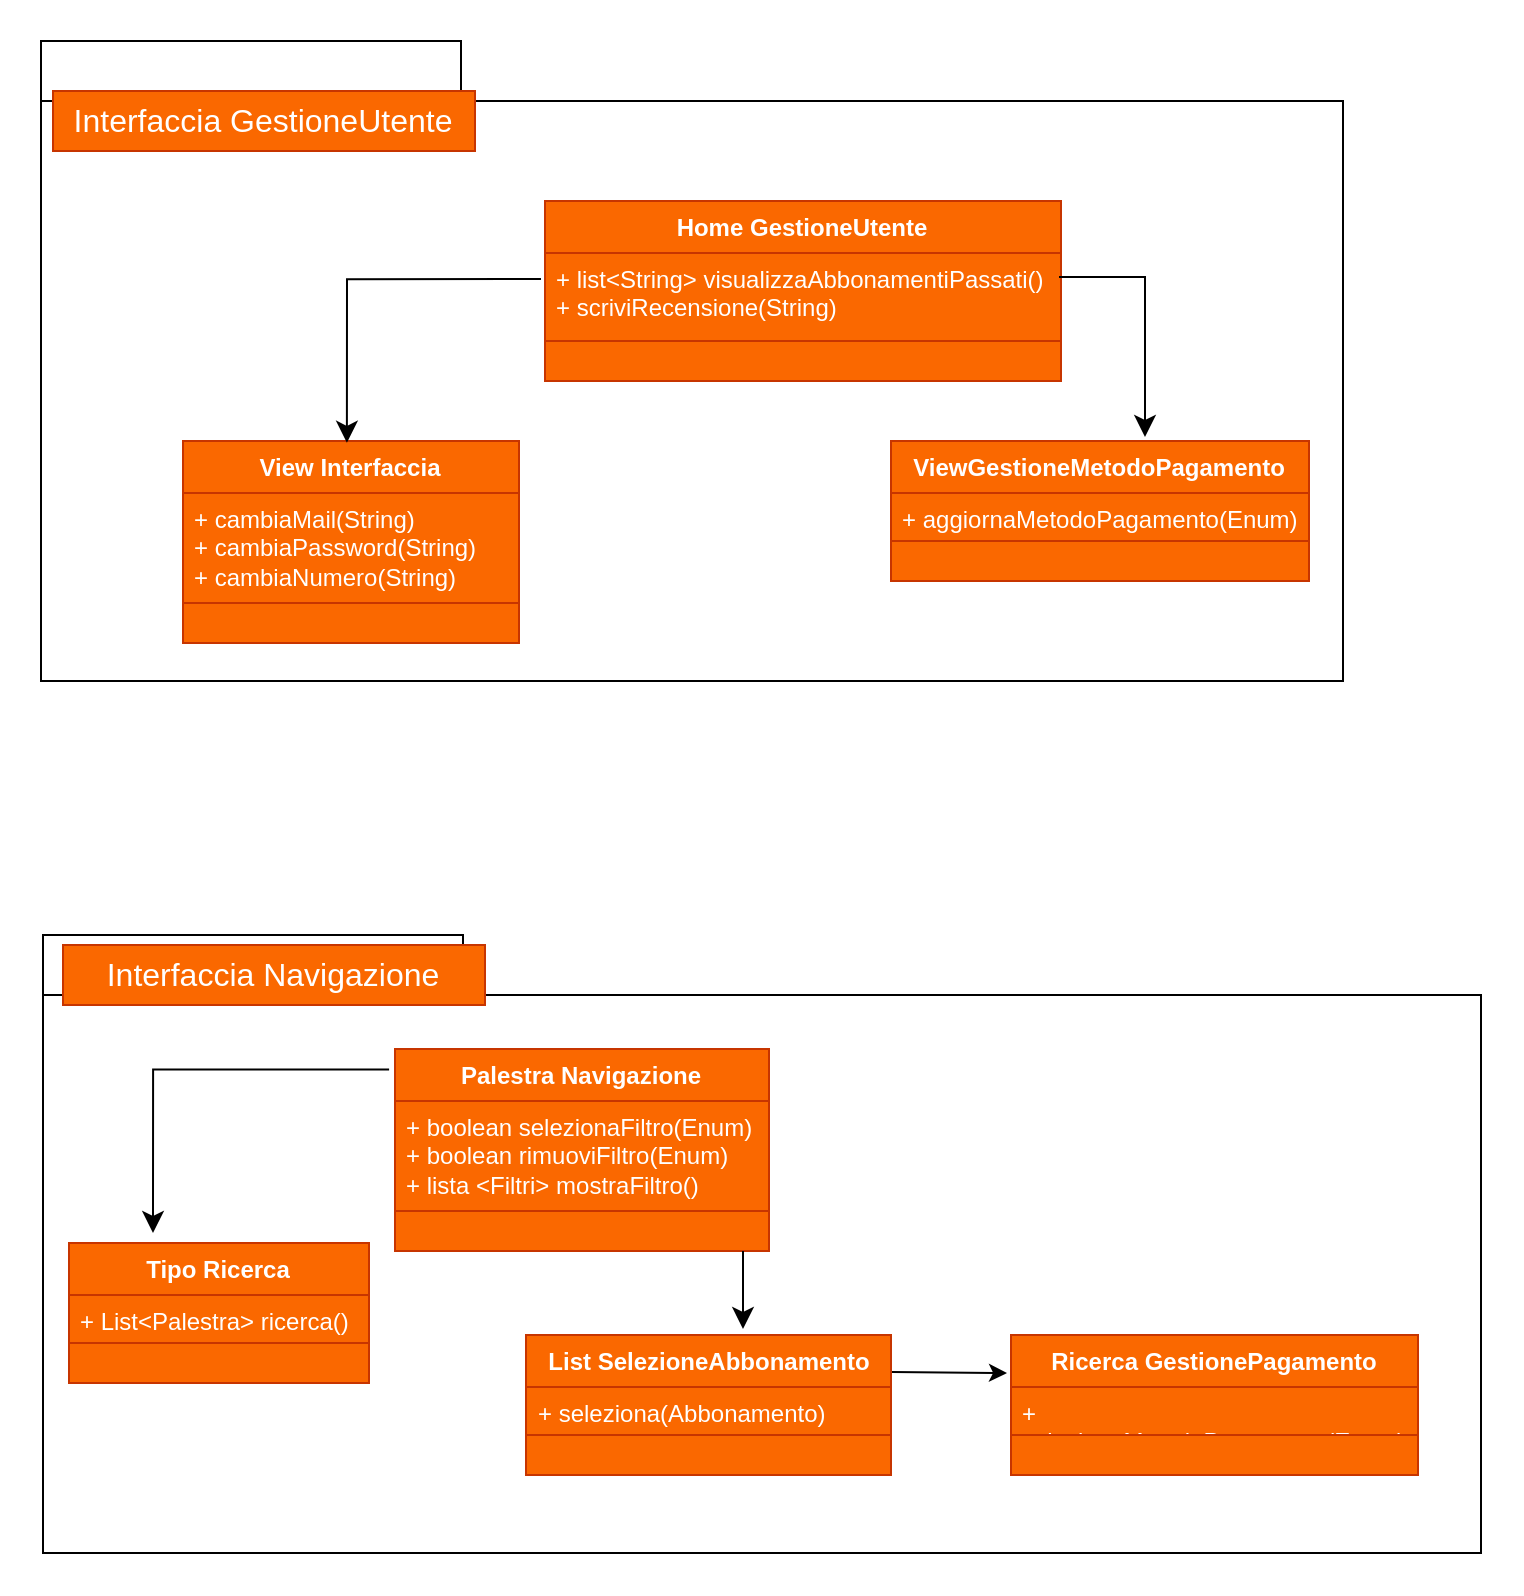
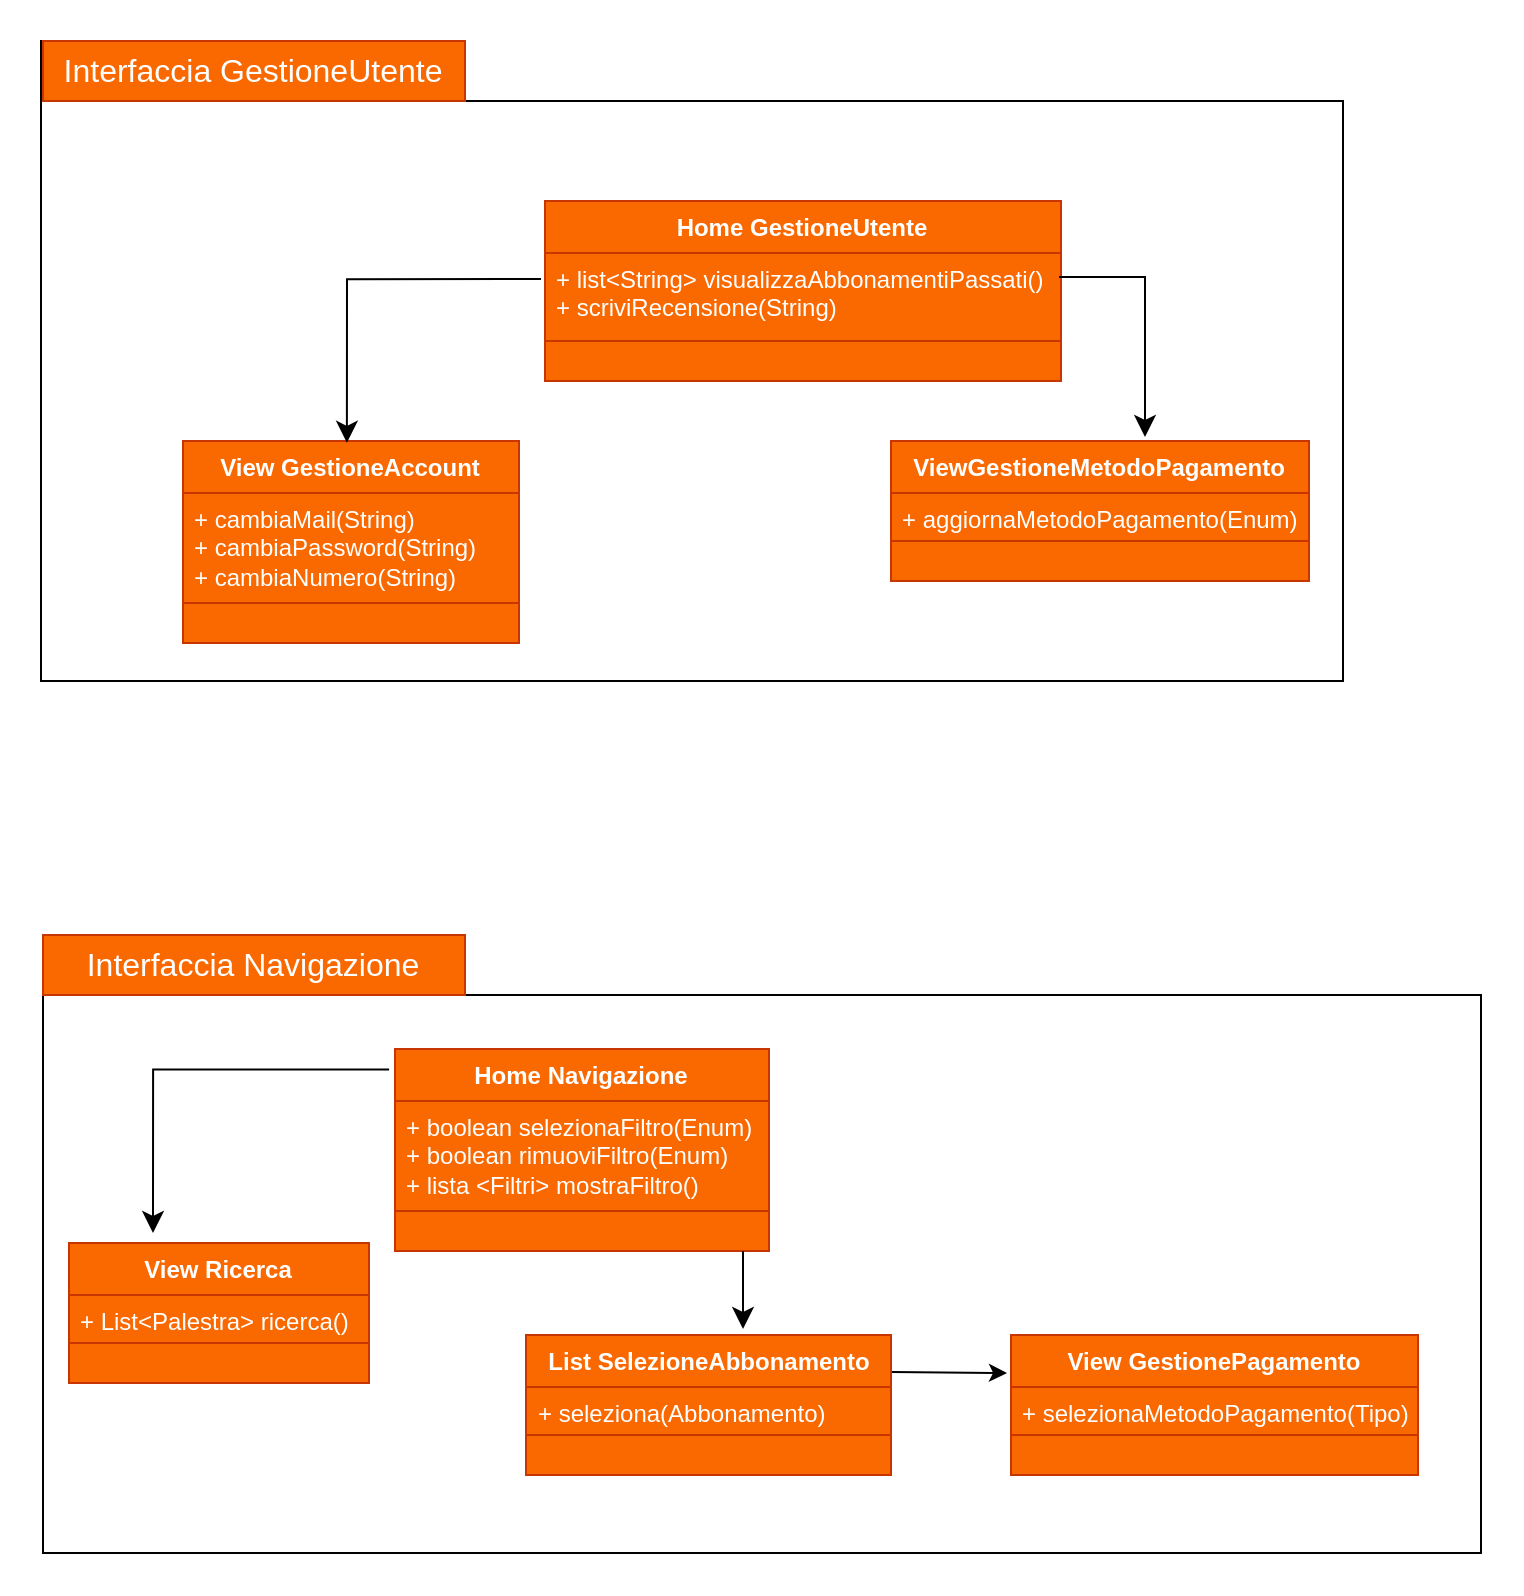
- <mxCell id="3" value="&lt;font color=&quot;#ffffff&quot;&gt;Interfaccia GestioneUtente&lt;/font&gt;" style="text;strokeColor=#C73500;fillColor=#fa6800;html=1;align=center;verticalAlign=middle;whiteSpace=wrap;rounded=0;fontSize=16;fontColor=#000000;" parent="1" vertex="1"><mxGeometry x="26" y="45" width="211" height="30" as="geometry" /></mxCell>
+ <mxCell id="3" value="&lt;font color=&quot;#ffffff&quot;&gt;Interfaccia GestioneUtente&lt;/font&gt;" style="text;strokeColor=#C73500;fillColor=#fa6800;html=1;align=center;verticalAlign=middle;whiteSpace=wrap;rounded=0;fontSize=16;fontColor=#000000;" parent="1" vertex="1"><mxGeometry x="21" y="20" width="211" height="30" as="geometry" /></mxCell>
- <mxCell id="5" value="&lt;font color=&quot;#ffffff&quot;&gt;View Interfaccia&lt;br&gt;&lt;/font&gt;" style="swimlane;fontStyle=1;align=center;verticalAlign=top;childLayout=stackLayout;horizontal=1;startSize=26;horizontalStack=0;resizeParent=1;resizeParentMax=0;resizeLast=0;collapsible=1;marginBottom=0;whiteSpace=wrap;html=1;fillColor=#fa6800;fontColor=#000000;strokeColor=#C73500;" parent="1" vertex="1"><mxGeometry x="91" y="220" width="168" height="101" as="geometry" /></mxCell>
+ <mxCell id="5" value="&lt;font color=&quot;#ffffff&quot;&gt;View GestioneAccount&lt;br&gt;&lt;/font&gt;" style="swimlane;fontStyle=1;align=center;verticalAlign=top;childLayout=stackLayout;horizontal=1;startSize=26;horizontalStack=0;resizeParent=1;resizeParentMax=0;resizeLast=0;collapsible=1;marginBottom=0;whiteSpace=wrap;html=1;fillColor=#fa6800;fontColor=#000000;strokeColor=#C73500;" parent="1" vertex="1"><mxGeometry x="91" y="220" width="168" height="101" as="geometry" /></mxCell>
- <mxCell id="20" value="&lt;font color=&quot;#ffffff&quot;&gt;Interfaccia Navigazione&lt;br&gt;&lt;/font&gt;" style="text;strokeColor=#C73500;fillColor=#fa6800;html=1;align=center;verticalAlign=middle;whiteSpace=wrap;rounded=0;fontSize=16;fontColor=#000000;" parent="1" vertex="1"><mxGeometry x="31" y="472" width="211" height="30" as="geometry" /></mxCell>
+ <mxCell id="20" value="&lt;font color=&quot;#ffffff&quot;&gt;Interfaccia Navigazione&lt;br&gt;&lt;/font&gt;" style="text;strokeColor=#C73500;fillColor=#fa6800;html=1;align=center;verticalAlign=middle;whiteSpace=wrap;rounded=0;fontSize=16;fontColor=#000000;" parent="1" vertex="1"><mxGeometry x="21" y="467" width="211" height="30" as="geometry" /></mxCell>
- <mxCell id="22" value="&lt;font color=&quot;#ffffff&quot;&gt;Palestra Navigazione&lt;/font&gt;" style="swimlane;fontStyle=1;align=center;verticalAlign=top;childLayout=stackLayout;horizontal=1;startSize=26;horizontalStack=0;resizeParent=1;resizeParentMax=0;resizeLast=0;collapsible=1;marginBottom=0;whiteSpace=wrap;html=1;fillColor=#fa6800;fontColor=#000000;strokeColor=#C73500;" parent="1" vertex="1"><mxGeometry x="197" y="524" width="187" height="101" as="geometry" /></mxCell>
+ <mxCell id="22" value="&lt;font color=&quot;#ffffff&quot;&gt;Home Navigazione&lt;/font&gt;" style="swimlane;fontStyle=1;align=center;verticalAlign=top;childLayout=stackLayout;horizontal=1;startSize=26;horizontalStack=0;resizeParent=1;resizeParentMax=0;resizeLast=0;collapsible=1;marginBottom=0;whiteSpace=wrap;html=1;fillColor=#fa6800;fontColor=#000000;strokeColor=#C73500;" parent="1" vertex="1"><mxGeometry x="197" y="524" width="187" height="101" as="geometry" /></mxCell>
- <mxCell id="28" value="&lt;font color=&quot;#ffffff&quot;&gt;Tipo Ricerca&lt;/font&gt;" style="swimlane;fontStyle=1;align=center;verticalAlign=top;childLayout=stackLayout;horizontal=1;startSize=26;horizontalStack=0;resizeParent=1;resizeParentMax=0;resizeLast=0;collapsible=1;marginBottom=0;whiteSpace=wrap;html=1;fillColor=#fa6800;fontColor=#000000;strokeColor=#C73500;" parent="1" vertex="1"><mxGeometry x="34" y="621" width="150" height="70" as="geometry" /></mxCell>
+ <mxCell id="28" value="&lt;font color=&quot;#ffffff&quot;&gt;View Ricerca&lt;/font&gt;" style="swimlane;fontStyle=1;align=center;verticalAlign=top;childLayout=stackLayout;horizontal=1;startSize=26;horizontalStack=0;resizeParent=1;resizeParentMax=0;resizeLast=0;collapsible=1;marginBottom=0;whiteSpace=wrap;html=1;fillColor=#fa6800;fontColor=#000000;strokeColor=#C73500;" parent="1" vertex="1"><mxGeometry x="34" y="621" width="150" height="70" as="geometry" /></mxCell>
- <mxCell id="36" value="&lt;font color=&quot;#ffffff&quot;&gt;Ricerca GestionePagamento&lt;/font&gt;" style="swimlane;fontStyle=1;align=center;verticalAlign=top;childLayout=stackLayout;horizontal=1;startSize=26;horizontalStack=0;resizeParent=1;resizeParentMax=0;resizeLast=0;collapsible=1;marginBottom=0;whiteSpace=wrap;html=1;fillColor=#fa6800;fontColor=#000000;strokeColor=#C73500;" parent="1" vertex="1"><mxGeometry x="505" y="667" width="203.5" height="70" as="geometry" /></mxCell>
+ <mxCell id="36" value="&lt;font color=&quot;#ffffff&quot;&gt;View GestionePagamento&lt;/font&gt;" style="swimlane;fontStyle=1;align=center;verticalAlign=top;childLayout=stackLayout;horizontal=1;startSize=26;horizontalStack=0;resizeParent=1;resizeParentMax=0;resizeLast=0;collapsible=1;marginBottom=0;whiteSpace=wrap;html=1;fillColor=#fa6800;fontColor=#000000;strokeColor=#C73500;" parent="1" vertex="1"><mxGeometry x="505" y="667" width="203.5" height="70" as="geometry" /></mxCell>
- <mxCell id="37" value="&lt;font color=&quot;#ffffff&quot;&gt;+ selezionaMetodoPagamento(Enum)&lt;/font&gt;" style="text;strokeColor=#C73500;fillColor=#fa6800;align=left;verticalAlign=top;spacingLeft=4;spacingRight=4;overflow=hidden;rotatable=0;points=[[0,0.5],[1,0.5]];portConstraint=eastwest;whiteSpace=wrap;html=1;fontColor=#000000;" parent="36" vertex="1"><mxGeometry y="26" width="203.5" height="24" as="geometry" /></mxCell>
+ <mxCell id="37" value="&lt;font color=&quot;#ffffff&quot;&gt;+ selezionaMetodoPagamento(Tipo)&lt;/font&gt;" style="text;strokeColor=#C73500;fillColor=#fa6800;align=left;verticalAlign=top;spacingLeft=4;spacingRight=4;overflow=hidden;rotatable=0;points=[[0,0.5],[1,0.5]];portConstraint=eastwest;whiteSpace=wrap;html=1;fontColor=#000000;" parent="36" vertex="1"><mxGeometry y="26" width="203.5" height="24" as="geometry" /></mxCell>
